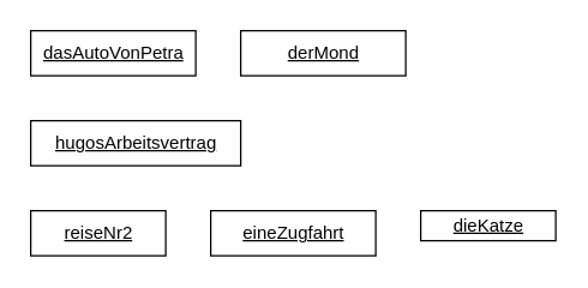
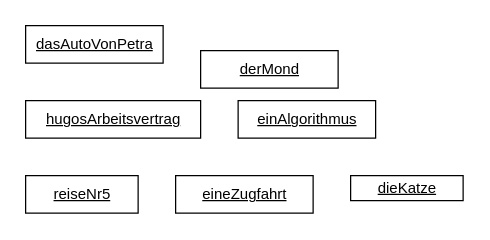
- <mxCell id="3" value="derMond" style="html=1;fontStyle=4" vertex="1" parent="1"><mxGeometry x="160" y="20" width="110" height="30" as="geometry" /></mxCell>
+ <mxCell id="3" value="derMond" style="html=1;fontStyle=4" vertex="1" parent="1"><mxGeometry x="160" y="40" width="110" height="30" as="geometry" /></mxCell>
+ <mxCell id="5" value="einAlgorithmus" style="html=1;fontStyle=4" vertex="1" parent="1"><mxGeometry x="190" y="80" width="110" height="30" as="geometry" /></mxCell>
- <mxCell id="6" value="reiseNr2" style="html=1;fontStyle=4" vertex="1" parent="1"><mxGeometry x="20" y="140" width="90" height="30" as="geometry" /></mxCell>
+ <mxCell id="6" value="reiseNr5" style="html=1;fontStyle=4" vertex="1" parent="1"><mxGeometry x="20" y="140" width="90" height="30" as="geometry" /></mxCell>
